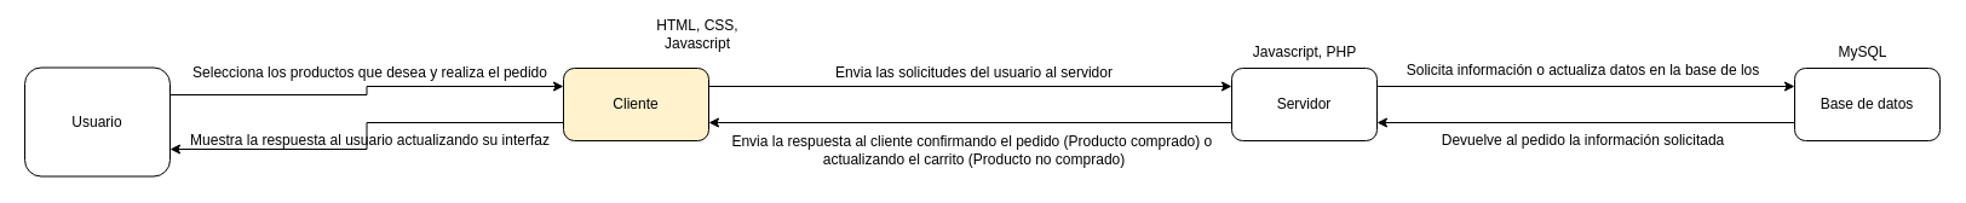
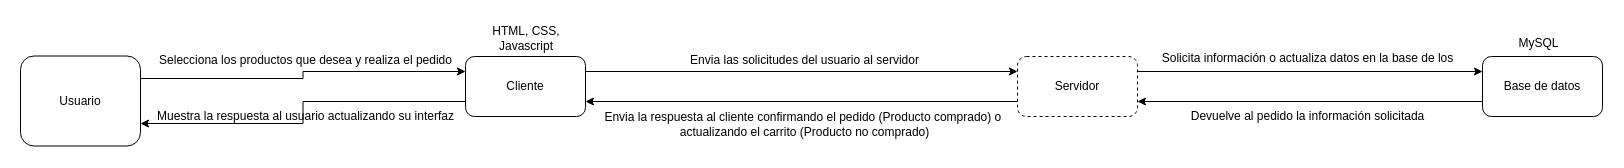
- <mxCell id="20" value="&lt;span style=&quot;color: rgb(0, 0, 0); font-family: Helvetica; font-size: 12px; font-style: normal; font-variant-ligatures: normal; font-variant-caps: normal; font-weight: 400; letter-spacing: normal; orphans: 2; text-indent: 0px; text-transform: none; widows: 2; word-spacing: 0px; -webkit-text-stroke-width: 0px; white-space: normal; background-color: rgb(255, 255, 255); text-decoration-thickness: initial; text-decoration-style: initial; text-decoration-color: initial; float: none; display: inline !important;&quot;&gt;HTML, CSS, Javascript&lt;/span&gt;" style="text;whiteSpace=wrap;html=1;verticalAlign=middle;align=center;" vertex="1" parent="1"><mxGeometry x="518" y="10" width="116" height="36" as="geometry" /></mxCell>
+ <mxCell id="20" value="&lt;span style=&quot;color: rgb(0, 0, 0); font-family: Helvetica; font-size: 12px; font-style: normal; font-variant-ligatures: normal; font-variant-caps: normal; font-weight: 400; letter-spacing: normal; orphans: 2; text-indent: 0px; text-transform: none; widows: 2; word-spacing: 0px; -webkit-text-stroke-width: 0px; white-space: normal; background-color: rgb(255, 255, 255); text-decoration-thickness: initial; text-decoration-style: initial; text-decoration-color: initial; float: none; display: inline !important;&quot;&gt;HTML, CSS, Javascript&lt;/span&gt;" style="text;whiteSpace=wrap;html=1;verticalAlign=middle;align=center;" vertex="1" parent="1"><mxGeometry x="468" y="20" width="116" height="36" as="geometry" /></mxCell>
- <mxCell id="18" value="&lt;span style=&quot;color: rgb(0, 0, 0); font-family: Helvetica; font-size: 12px; font-style: normal; font-variant-ligatures: normal; font-variant-caps: normal; font-weight: 400; letter-spacing: normal; orphans: 2; text-indent: 0px; text-transform: none; widows: 2; word-spacing: 0px; -webkit-text-stroke-width: 0px; white-space: normal; background-color: rgb(255, 255, 255); text-decoration-thickness: initial; text-decoration-style: initial; text-decoration-color: initial; float: none; display: inline !important;&quot;&gt;Javascript, PHP&lt;/span&gt;" style="text;whiteSpace=wrap;html=1;align=center;verticalAlign=middle;" vertex="1" parent="1"><mxGeometry x="1020.5" y="30" width="113" height="26" as="geometry" /></mxCell>
- <mxCell id="4" value="Cliente" style="rounded=1;whiteSpace=wrap;html=1;fillColor=#fff2cc;" vertex="1" parent="1"><mxGeometry x="465" y="56" width="120" height="60" as="geometry" /></mxCell>
+ <mxCell id="4" value="Cliente" style="rounded=1;whiteSpace=wrap;html=1;" vertex="1" parent="1"><mxGeometry x="465" y="56" width="120" height="60" as="geometry" /></mxCell>
- <mxCell id="7" value="Servidor" style="rounded=1;whiteSpace=wrap;html=1;" vertex="1" parent="1"><mxGeometry x="1017" y="56" width="120" height="60" as="geometry" /></mxCell>
+ <mxCell id="7" value="Servidor" style="rounded=1;whiteSpace=wrap;html=1;dashed=1;" vertex="1" parent="1"><mxGeometry x="1017" y="56" width="120" height="60" as="geometry" /></mxCell>
